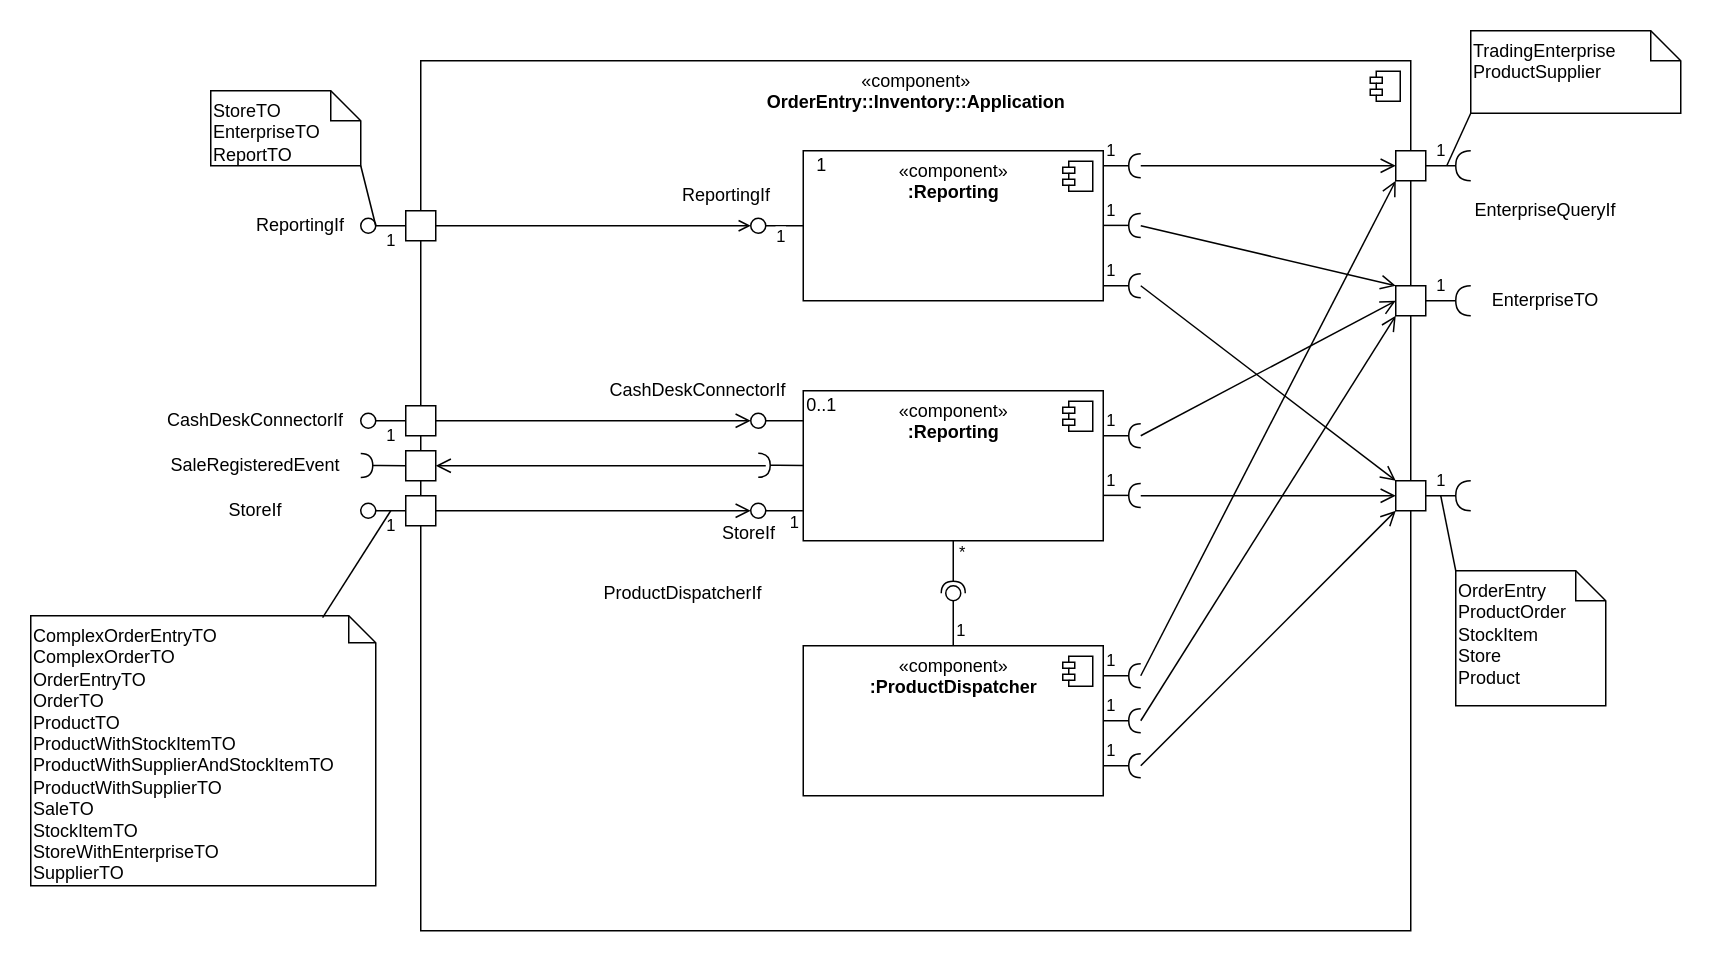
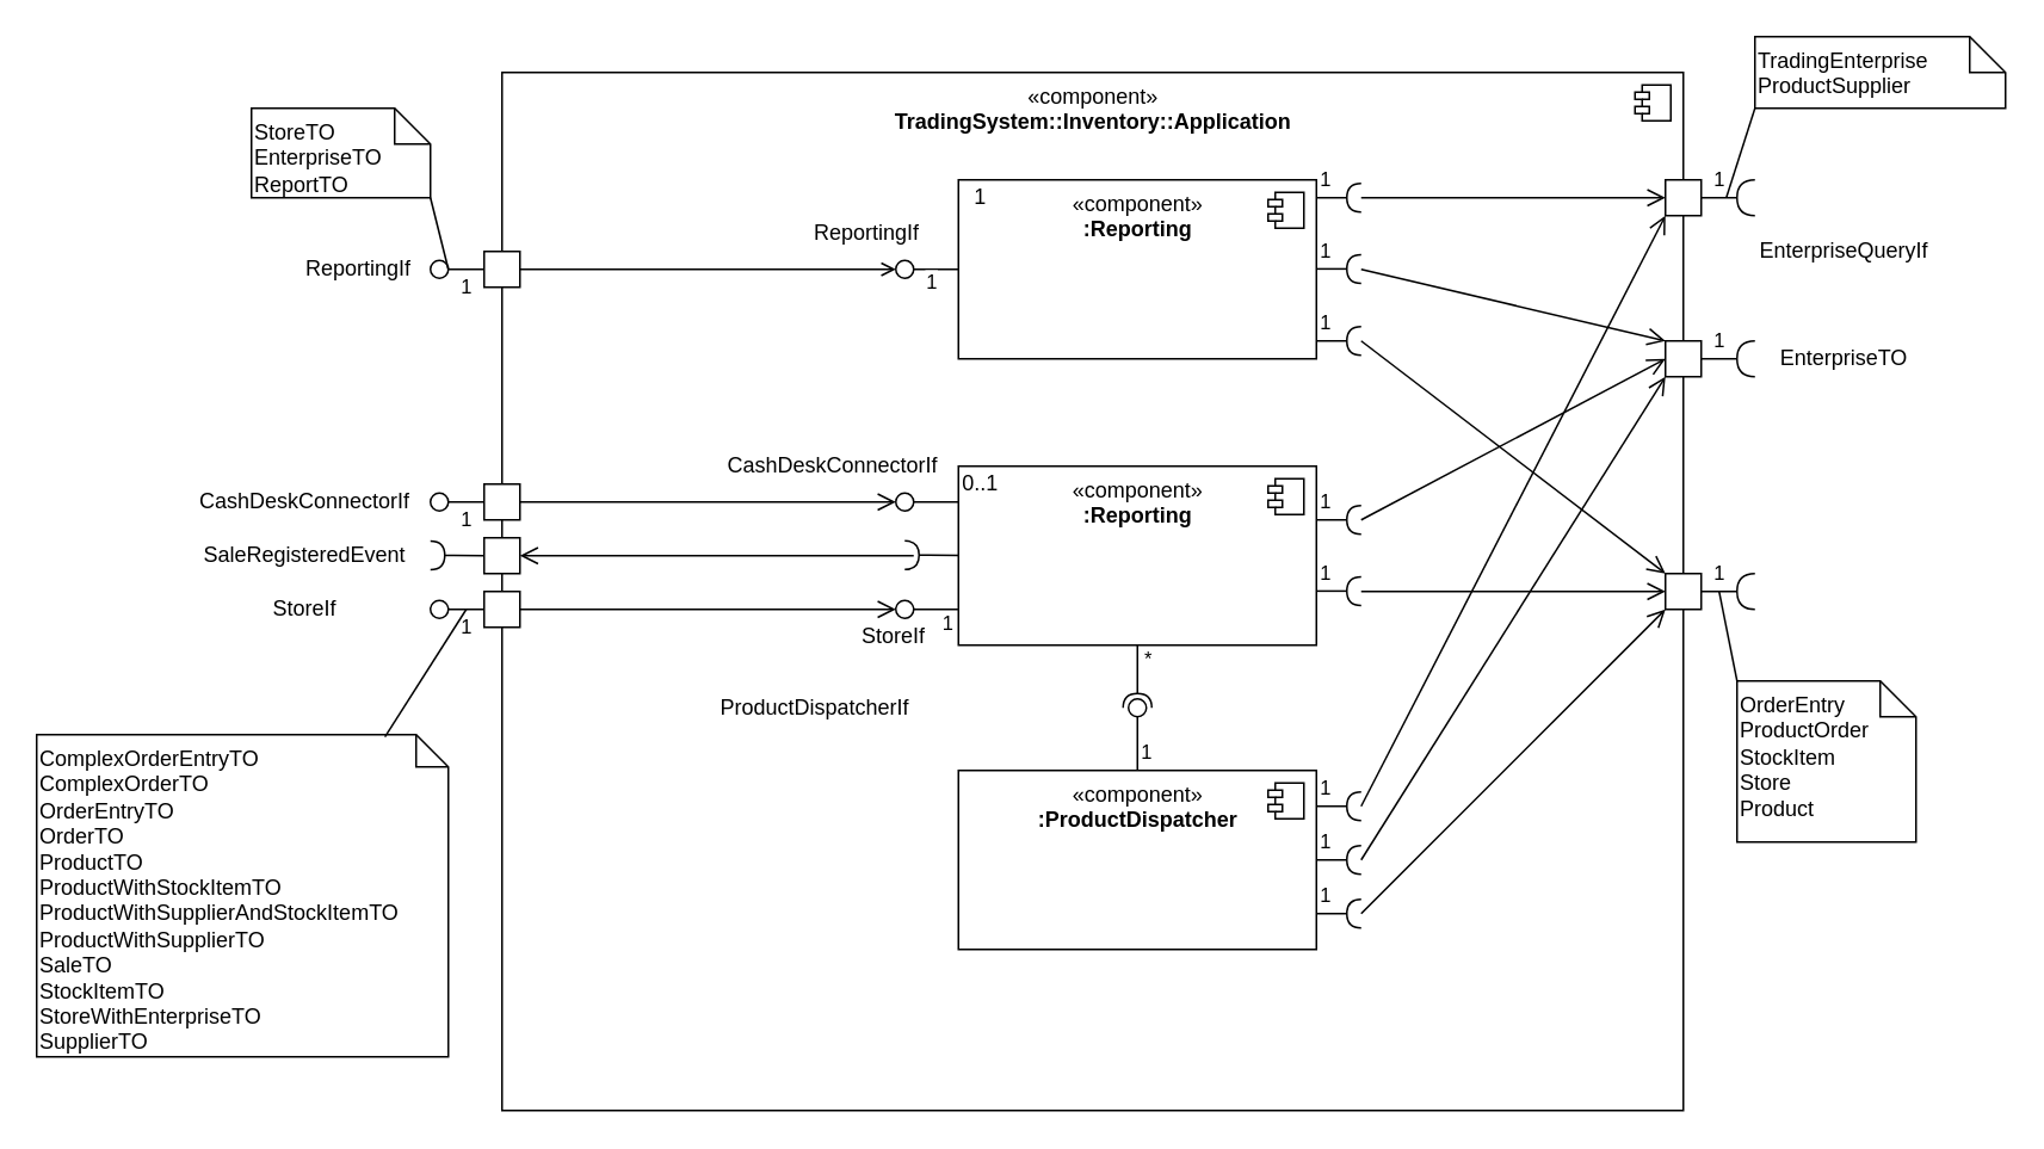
- <mxCell id="80" value="TradingEnterprise&lt;br&gt;ProductSupplier" style="shape=note;size=20;whiteSpace=wrap;html=1;labelBackgroundColor=default;fontColor=default;strokeColor=default;fillColor=default;verticalAlign=top;align=left;" vertex="1" parent="1"><mxGeometry x="980" y="20" width="140" height="55" as="geometry" /></mxCell>
+ <mxCell id="80" value="TradingEnterprise&lt;br&gt;ProductSupplier" style="shape=note;size=20;whiteSpace=wrap;html=1;labelBackgroundColor=default;fontColor=default;strokeColor=default;fillColor=default;verticalAlign=top;align=left;" vertex="1" parent="1"><mxGeometry x="980" y="20" width="140" height="40" as="geometry" /></mxCell>
- <mxCell id="2" value="«component»&lt;br&gt;&lt;b&gt;OrderEntry::Inventory::Application&lt;/b&gt;" style="html=1;dropTarget=0;fillColor=default;strokeColor=default;fontColor=default;verticalAlign=top;" vertex="1" parent="1"><mxGeometry x="280" y="40" width="660" height="580" as="geometry" /></mxCell>
+ <mxCell id="2" value="«component»&lt;br&gt;&lt;b&gt;TradingSystem::Inventory::Application&lt;/b&gt;" style="html=1;dropTarget=0;fillColor=default;strokeColor=default;fontColor=default;verticalAlign=top;" vertex="1" parent="1"><mxGeometry x="280" y="40" width="660" height="580" as="geometry" /></mxCell>
